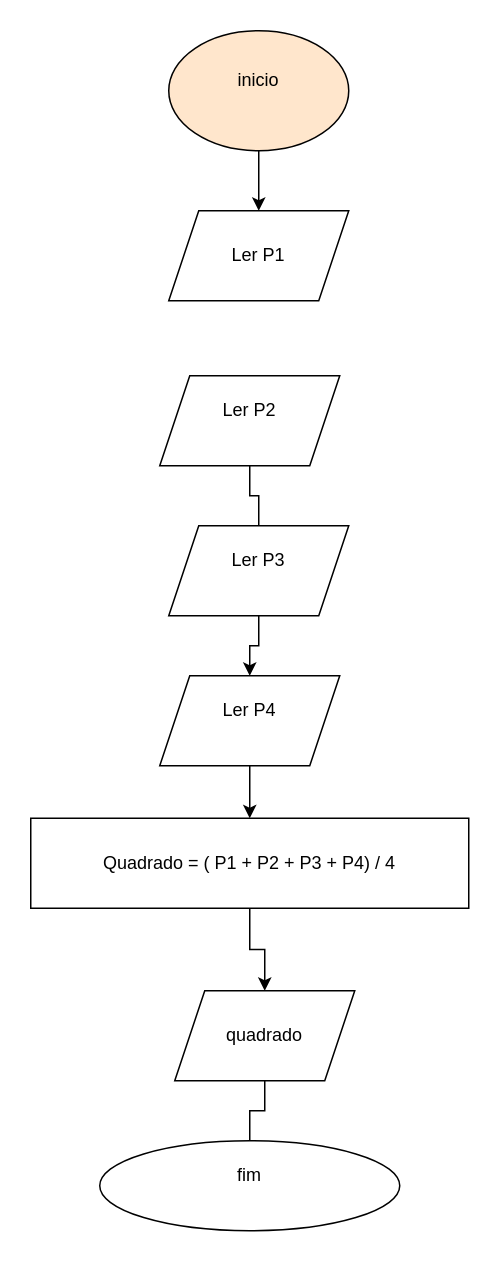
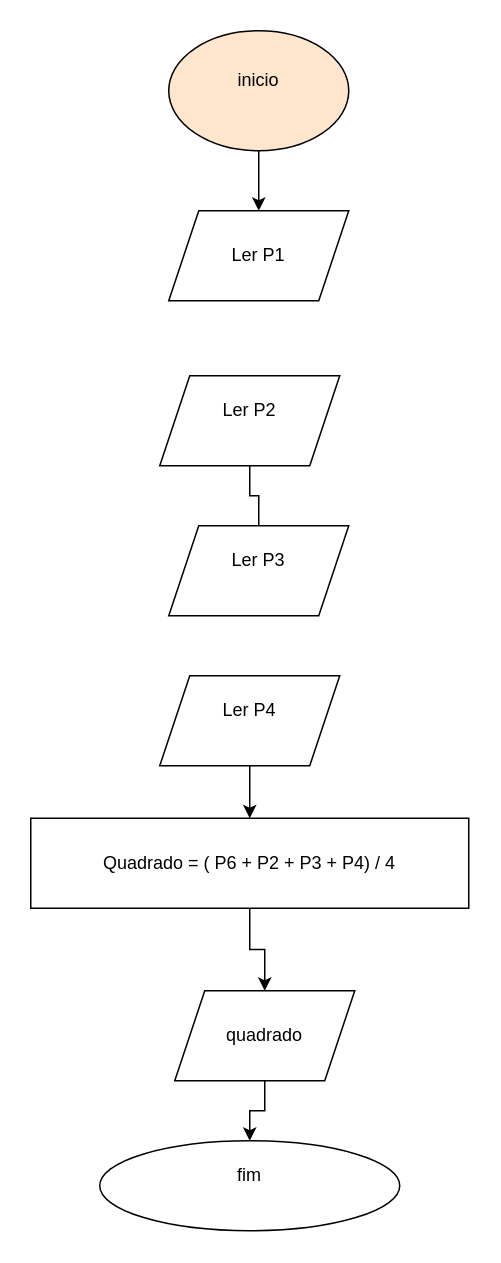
- <mxCell id="8" value="" style="edgeStyle=orthogonalEdgeStyle;rounded=0;orthogonalLoop=1;jettySize=auto;html=1;" parent="1" source="9" target="11" edge="1"><mxGeometry relative="1" as="geometry" /></mxCell>
- <mxCell id="13" value="Quadrado = ( P1 + P2 + P3 + P4) / 4" style="rounded=0;whiteSpace=wrap;html=1;" parent="1" vertex="1"><mxGeometry x="20" y="545" width="292" height="60" as="geometry" /></mxCell>
+ <mxCell id="13" value="Quadrado = ( P6 + P2 + P3 + P4) / 4" style="rounded=0;whiteSpace=wrap;html=1;" parent="1" vertex="1"><mxGeometry x="20" y="545" width="292" height="60" as="geometry" /></mxCell>
- <mxCell id="14" value="" style="edgeStyle=orthogonalEdgeStyle;rounded=0;orthogonalLoop=1;jettySize=auto;html=1;endArrow=none;" parent="1" source="15" target="5" edge="1"><mxGeometry relative="1" as="geometry" /></mxCell>
+ <mxCell id="14" value="" style="edgeStyle=orthogonalEdgeStyle;rounded=0;orthogonalLoop=1;jettySize=auto;html=1;" parent="1" source="15" target="5" edge="1"><mxGeometry relative="1" as="geometry" /></mxCell>
